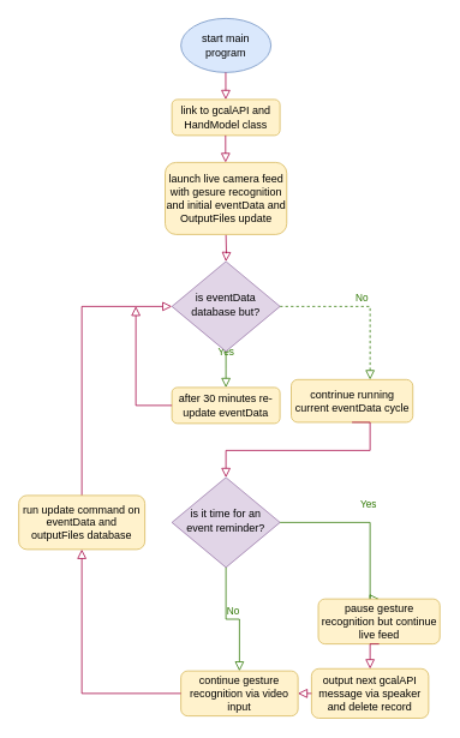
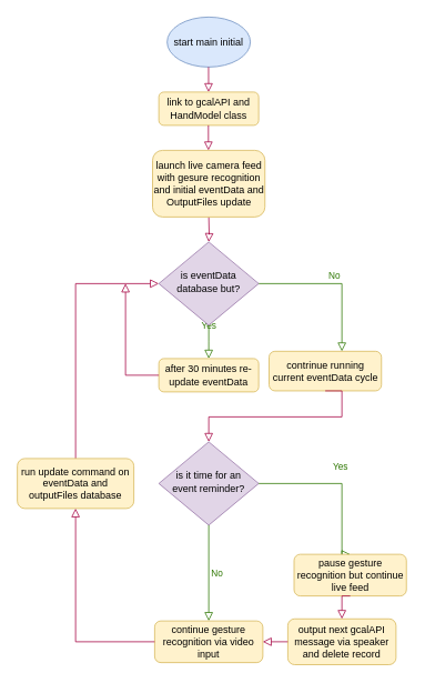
- <mxCell id="7" value="start main program" style="strokeWidth=1;html=1;shape=mxgraph.flowchart.start_1;whiteSpace=wrap;fillColor=#dae8fc;strokeColor=#6c8ebf;" parent="1" vertex="1"><mxGeometry x="200" y="20" width="100" height="60" as="geometry" /></mxCell>
+ <mxCell id="7" value="start main initial" style="strokeWidth=1;html=1;shape=mxgraph.flowchart.start_1;whiteSpace=wrap;fillColor=#dae8fc;strokeColor=#6c8ebf;" parent="1" vertex="1"><mxGeometry x="200" y="20" width="100" height="60" as="geometry" /></mxCell>
- <mxCell id="4" value="No" style="edgeStyle=orthogonalEdgeStyle;rounded=0;html=1;jettySize=auto;orthogonalLoop=1;fontSize=11;endArrow=block;endFill=0;endSize=8;strokeWidth=1;shadow=0;labelBackgroundColor=none;exitX=1;exitY=0.5;exitDx=0;exitDy=0;fillColor=#60a917;strokeColor=#2D7600;fontColor=#2D7600;dashed=1;" parent="1" source="10" target="5" edge="1"><mxGeometry y="10" relative="1" as="geometry"><mxPoint as="offset" /><mxPoint x="300" y="320" as="sourcePoint" /><Array as="points"><mxPoint x="410" y="340" /></Array></mxGeometry></mxCell>
+ <mxCell id="4" value="No" style="edgeStyle=orthogonalEdgeStyle;rounded=0;html=1;jettySize=auto;orthogonalLoop=1;fontSize=11;endArrow=block;endFill=0;endSize=8;strokeWidth=1;shadow=0;labelBackgroundColor=none;exitX=1;exitY=0.5;exitDx=0;exitDy=0;fillColor=#60a917;strokeColor=#2D7600;fontColor=#2D7600;" parent="1" source="10" target="5" edge="1"><mxGeometry y="10" relative="1" as="geometry"><mxPoint as="offset" /><mxPoint x="300" y="320" as="sourcePoint" /><Array as="points"><mxPoint x="410" y="340" /></Array></mxGeometry></mxCell>
- <mxCell id="19" value="continue gesture recognition via video input" style="rounded=1;whiteSpace=wrap;html=1;fontSize=12;glass=0;strokeWidth=1;shadow=0;fillColor=#fff2cc;strokeColor=#d6b656;" parent="1" vertex="1"><mxGeometry x="200" y="745" width="130" height="50" as="geometry" /></mxCell>
+ <mxCell id="19" value="continue gesture recognition via video input" style="rounded=1;whiteSpace=wrap;html=1;fontSize=12;glass=0;strokeWidth=1;shadow=0;fillColor=#fff2cc;strokeColor=#d6b656;" parent="1" vertex="1"><mxGeometry x="185" y="745" width="130" height="50" as="geometry" /></mxCell>
